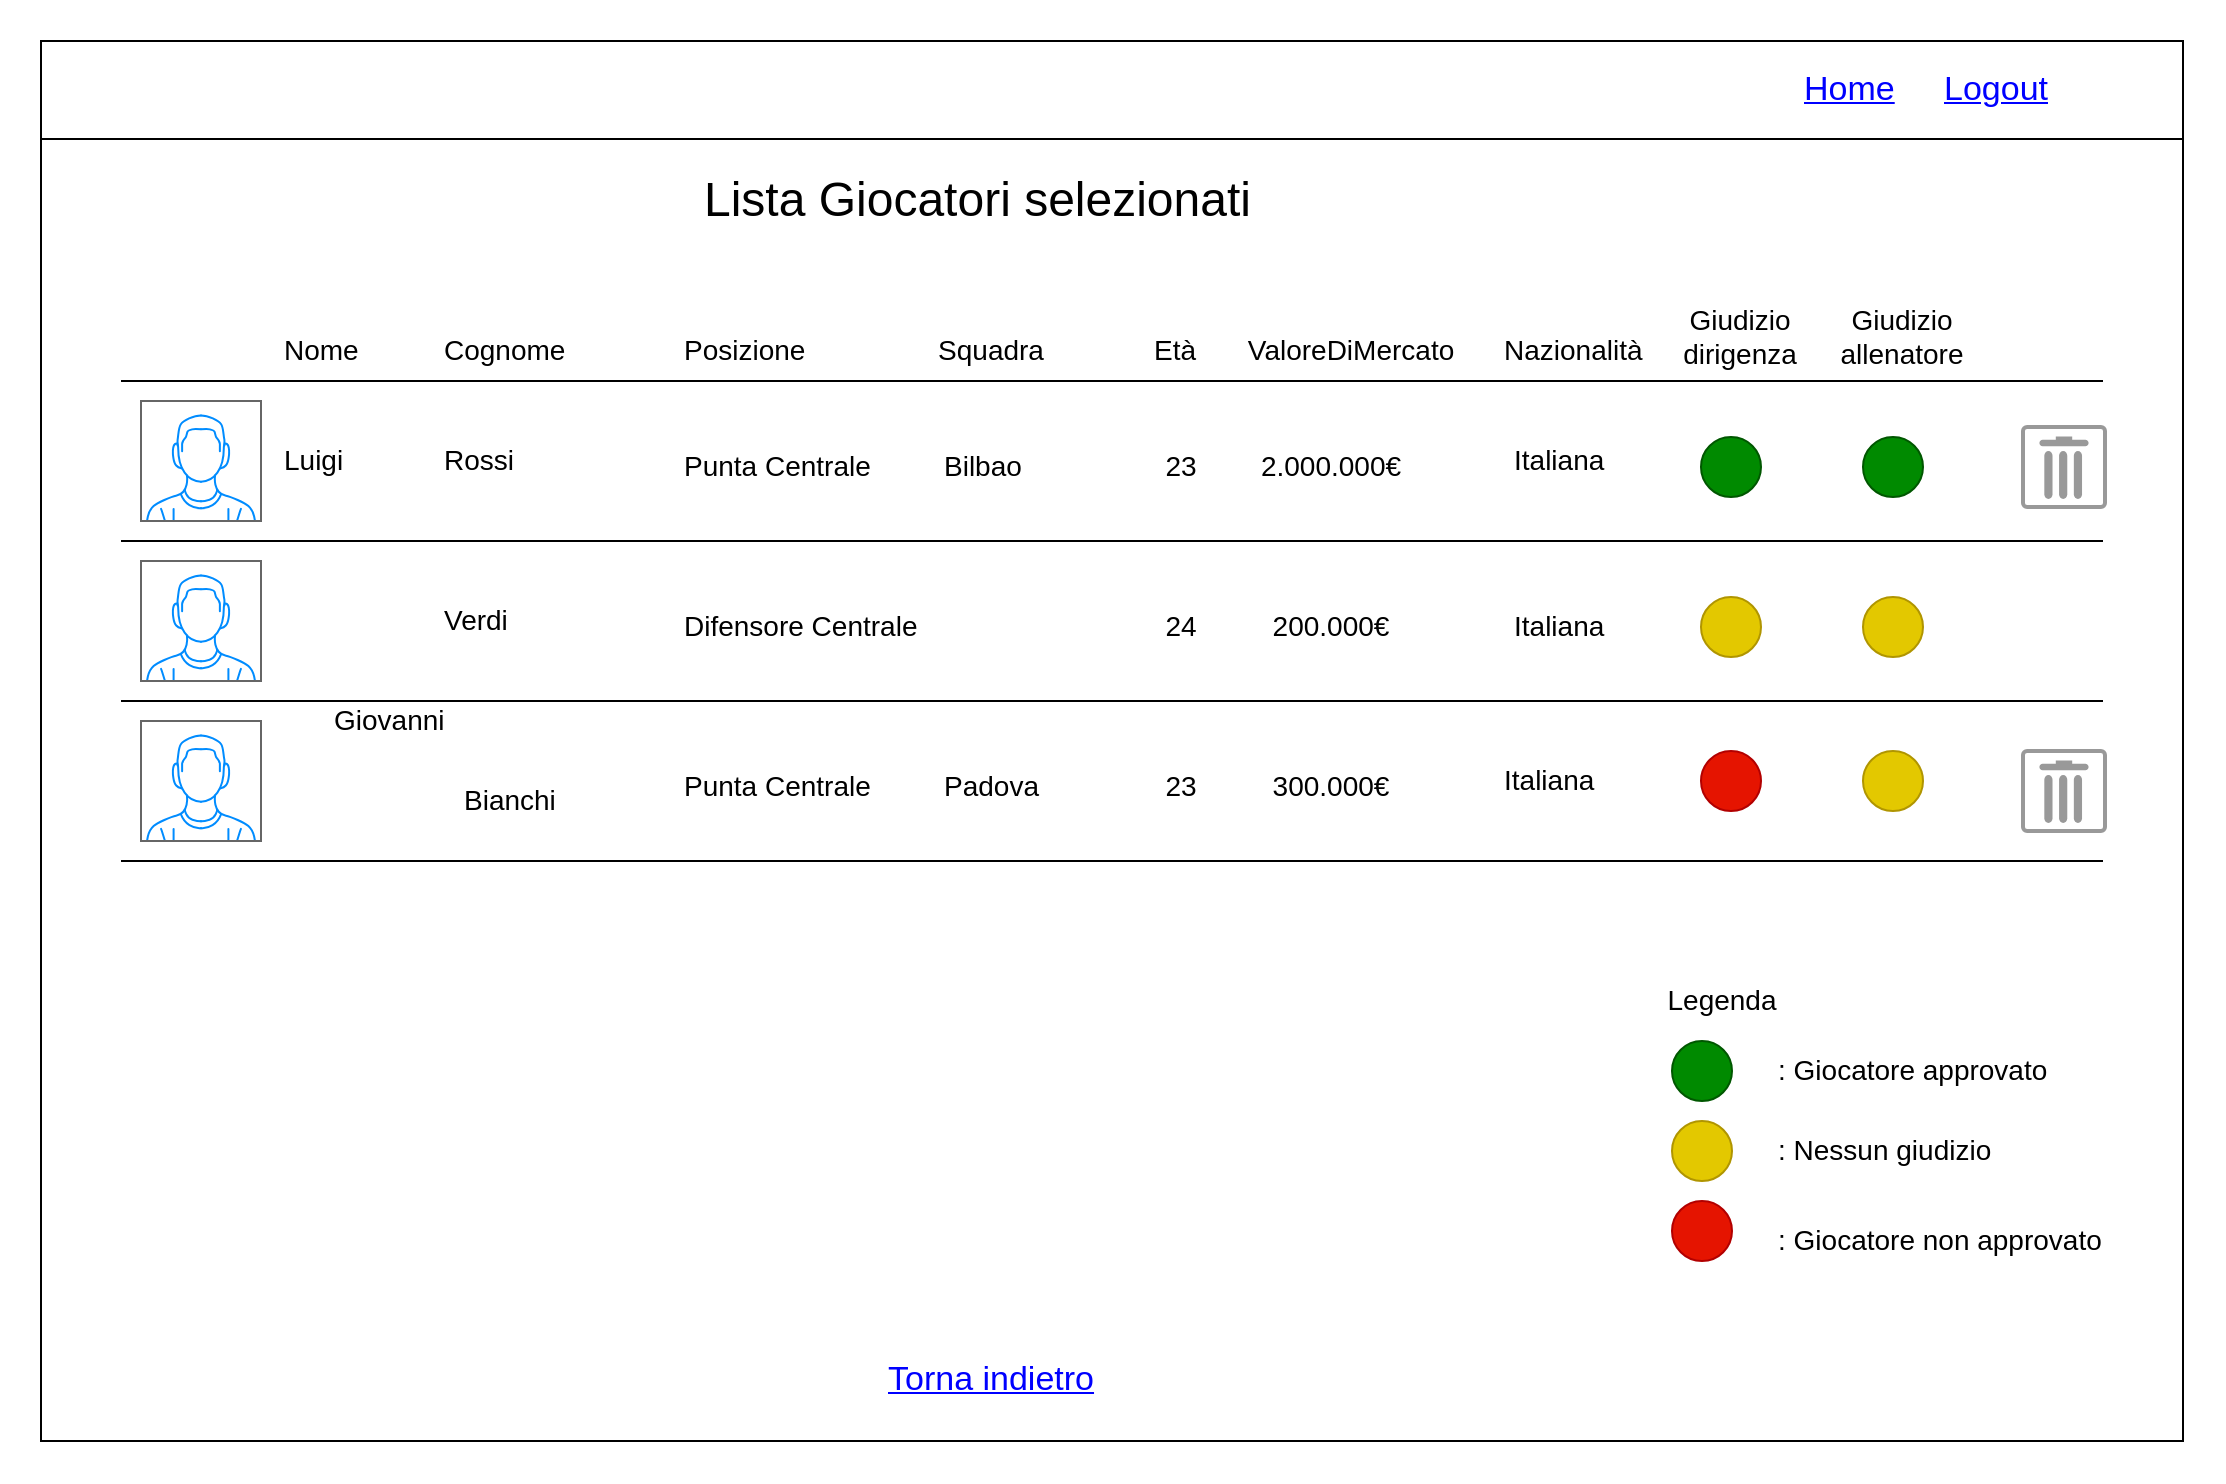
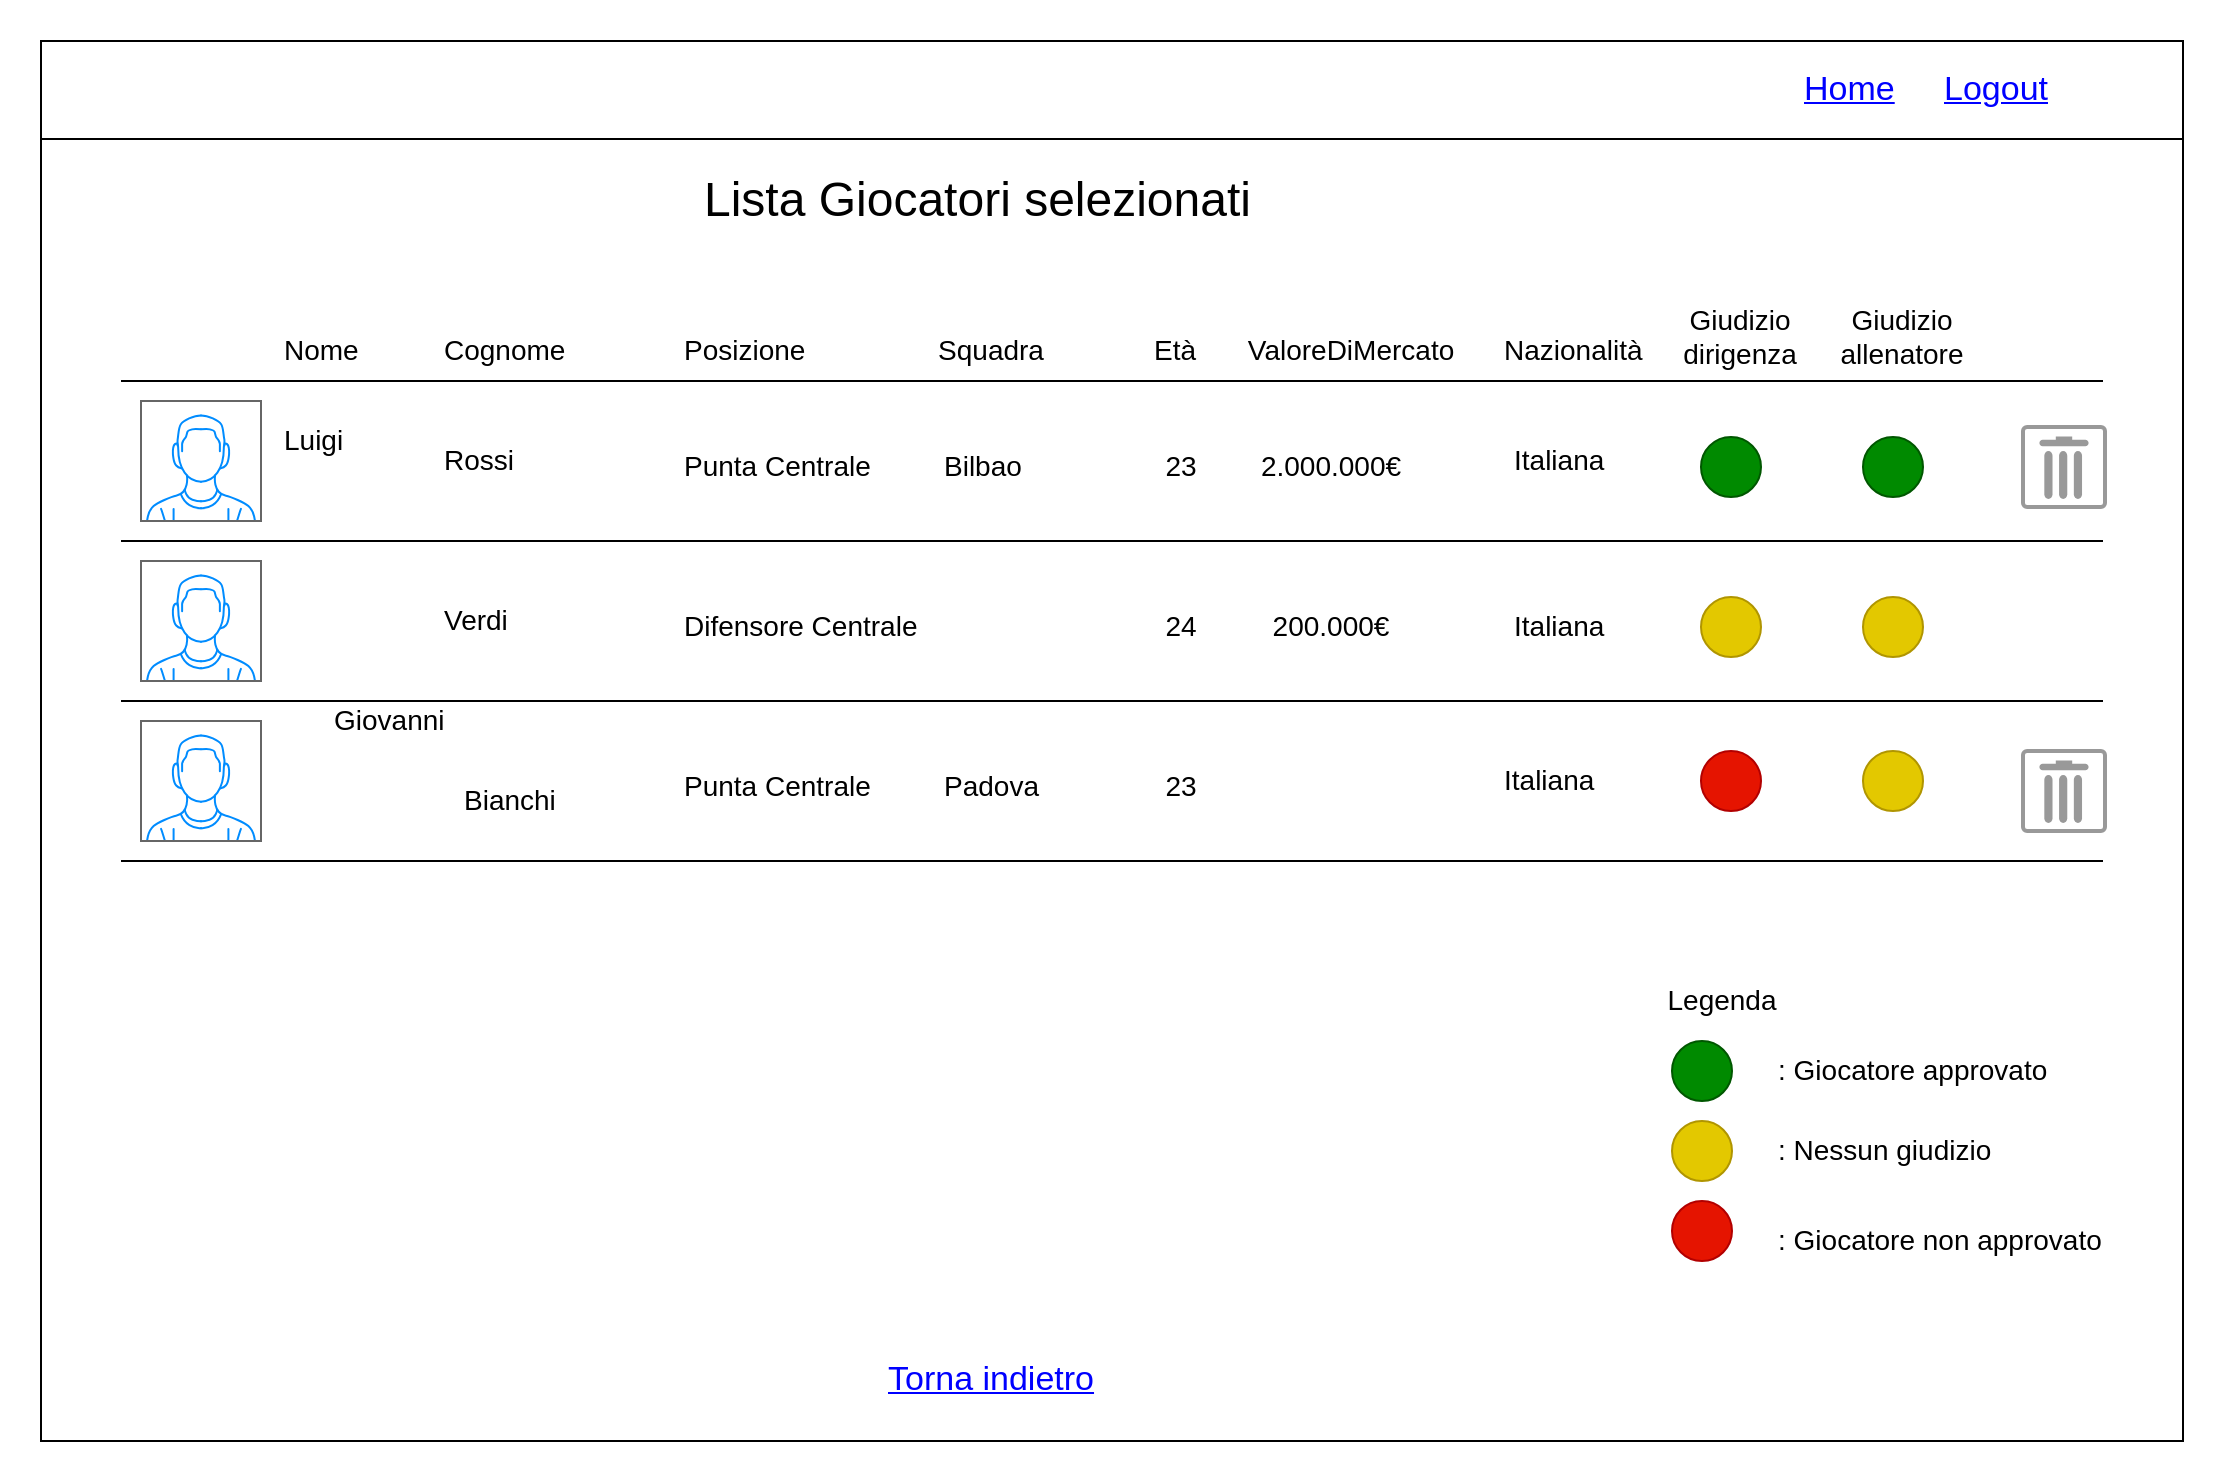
- <mxCell id="4" value="&lt;font style=&quot;font-size: 14px&quot;&gt;Luigi&amp;nbsp;&lt;/font&gt;" style="text;html=1;align=left;verticalAlign=middle;resizable=0;points=[];autosize=1;" parent="1" vertex="1"><mxGeometry x="140" y="220" width="50" height="20" as="geometry" /></mxCell>
+ <mxCell id="4" value="&lt;font style=&quot;font-size: 14px&quot;&gt;Luigi&amp;nbsp;&lt;/font&gt;" style="text;html=1;align=left;verticalAlign=middle;resizable=0;points=[];autosize=1;" parent="1" vertex="1"><mxGeometry x="140" y="210" width="50" height="20" as="geometry" /></mxCell>
- <mxCell id="39" value="300.000€" style="text;html=1;align=center;verticalAlign=middle;resizable=0;points=[];autosize=1;fontSize=14;" parent="1" vertex="1"><mxGeometry x="630" y="383" width="70" height="20" as="geometry" /></mxCell>
